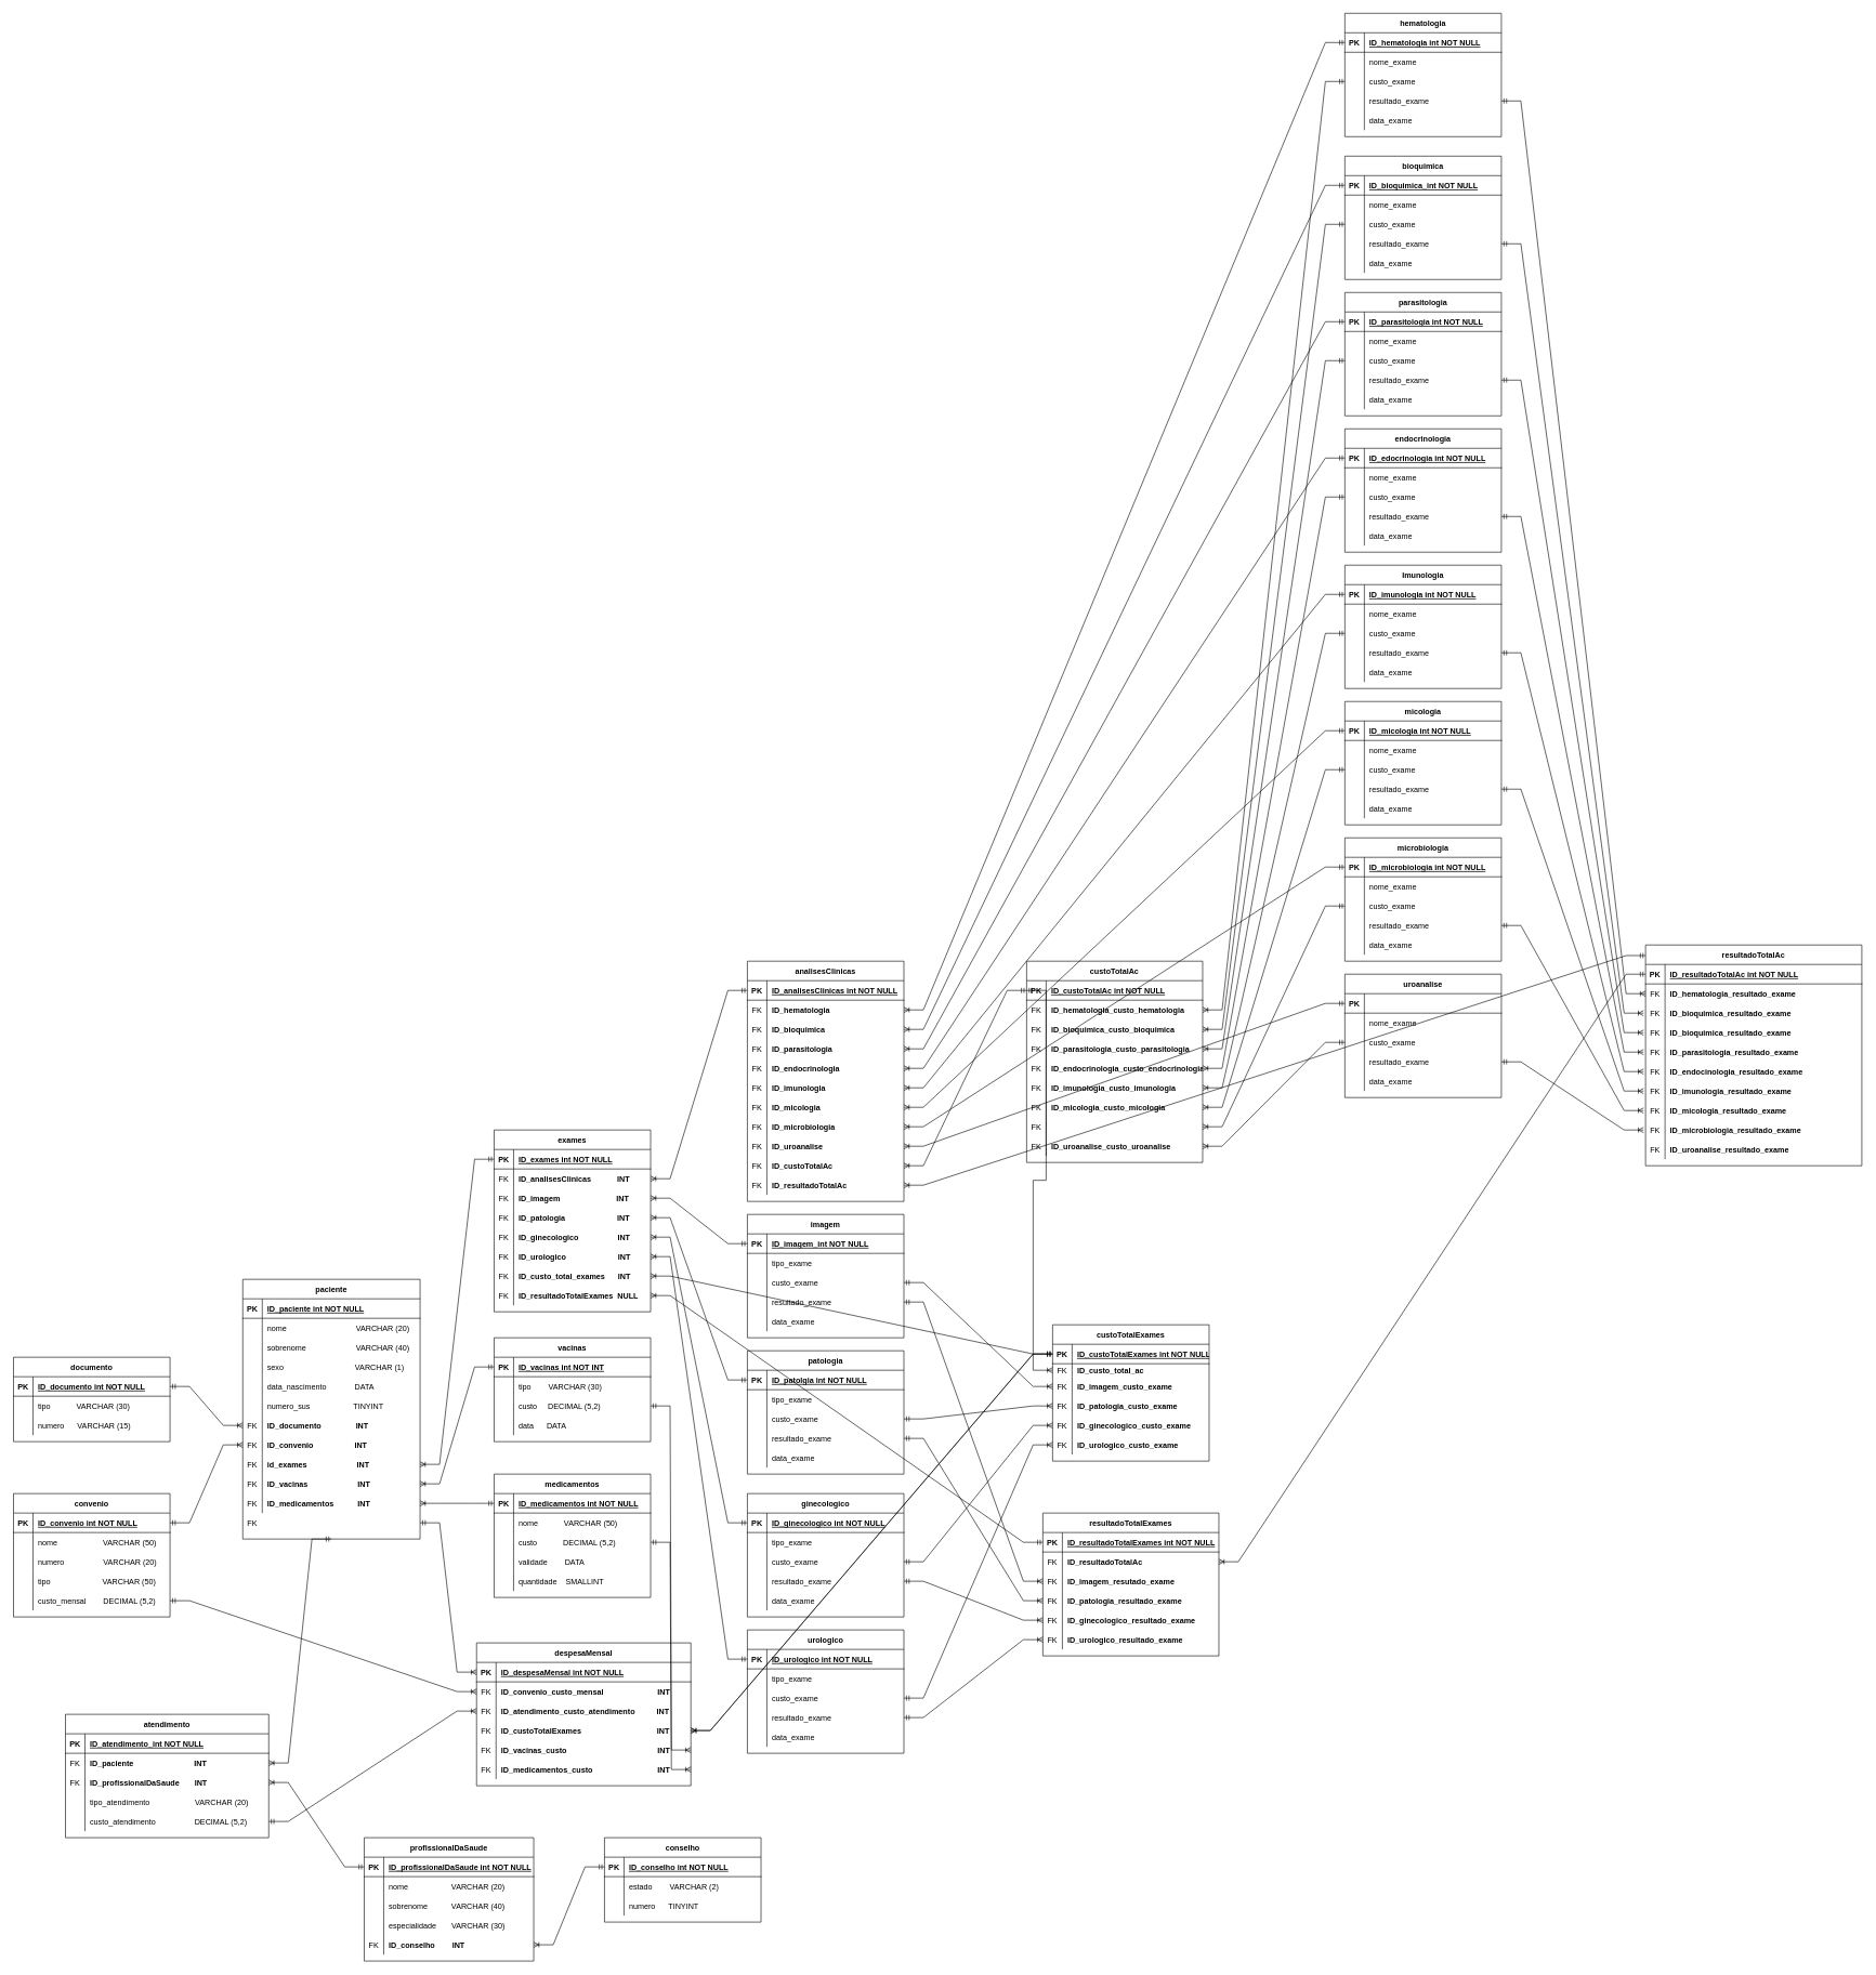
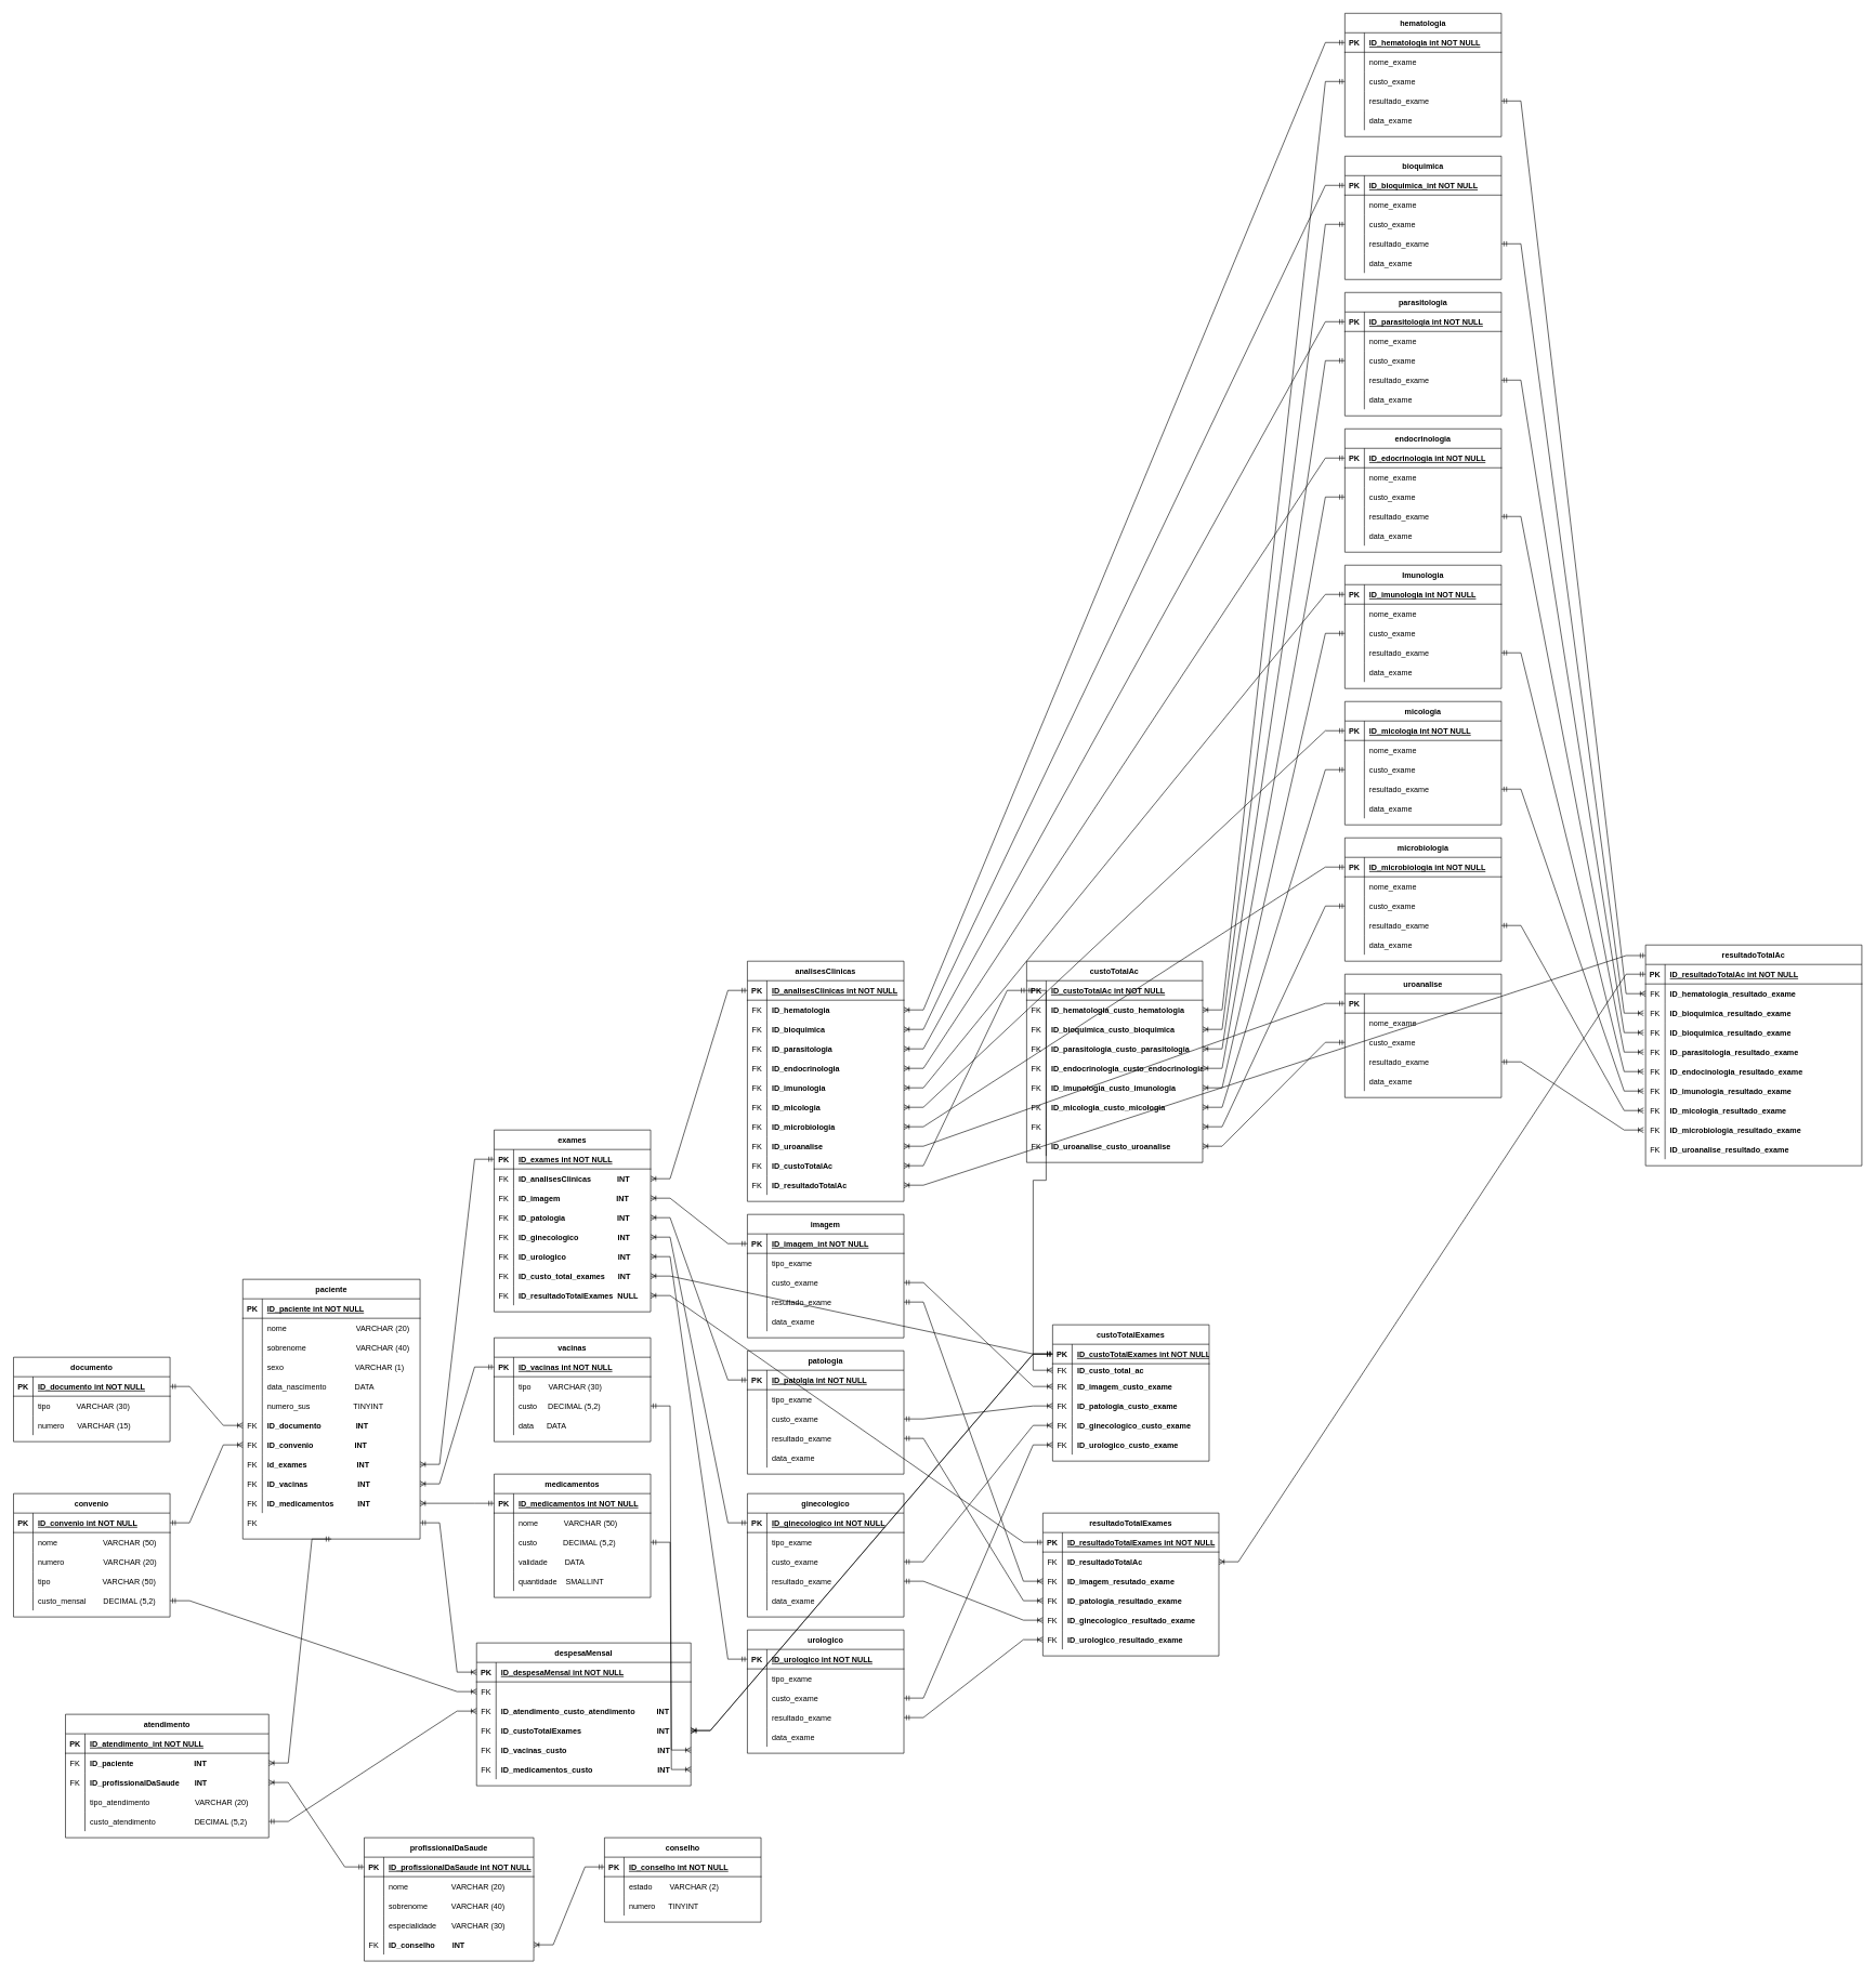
- <mxCell id="212" value="ID_vacinas int NOT INT " style="shape=partialRectangle;overflow=hidden;connectable=0;fillColor=none;top=0;left=0;bottom=0;right=0;align=left;spacingLeft=6;fontStyle=5;" parent="210" vertex="1"><mxGeometry x="30" width="211" height="30" as="geometry"><mxRectangle width="211" height="30" as="alternateBounds" /></mxGeometry></mxCell>
+ <mxCell id="212" value="ID_vacinas int NOT NULL " style="shape=partialRectangle;overflow=hidden;connectable=0;fillColor=none;top=0;left=0;bottom=0;right=0;align=left;spacingLeft=6;fontStyle=5;" parent="210" vertex="1"><mxGeometry x="30" width="211" height="30" as="geometry"><mxRectangle width="211" height="30" as="alternateBounds" /></mxGeometry></mxCell>
- <mxCell id="342" value="ID_convenio_custo_mensal                         INT               " style="shape=partialRectangle;overflow=hidden;connectable=0;fillColor=none;top=0;left=0;bottom=0;right=0;align=left;spacingLeft=6;fontStyle=1" parent="340" vertex="1"><mxGeometry x="30" width="300" height="30" as="geometry"><mxRectangle width="300" height="30" as="alternateBounds" /></mxGeometry></mxCell>
